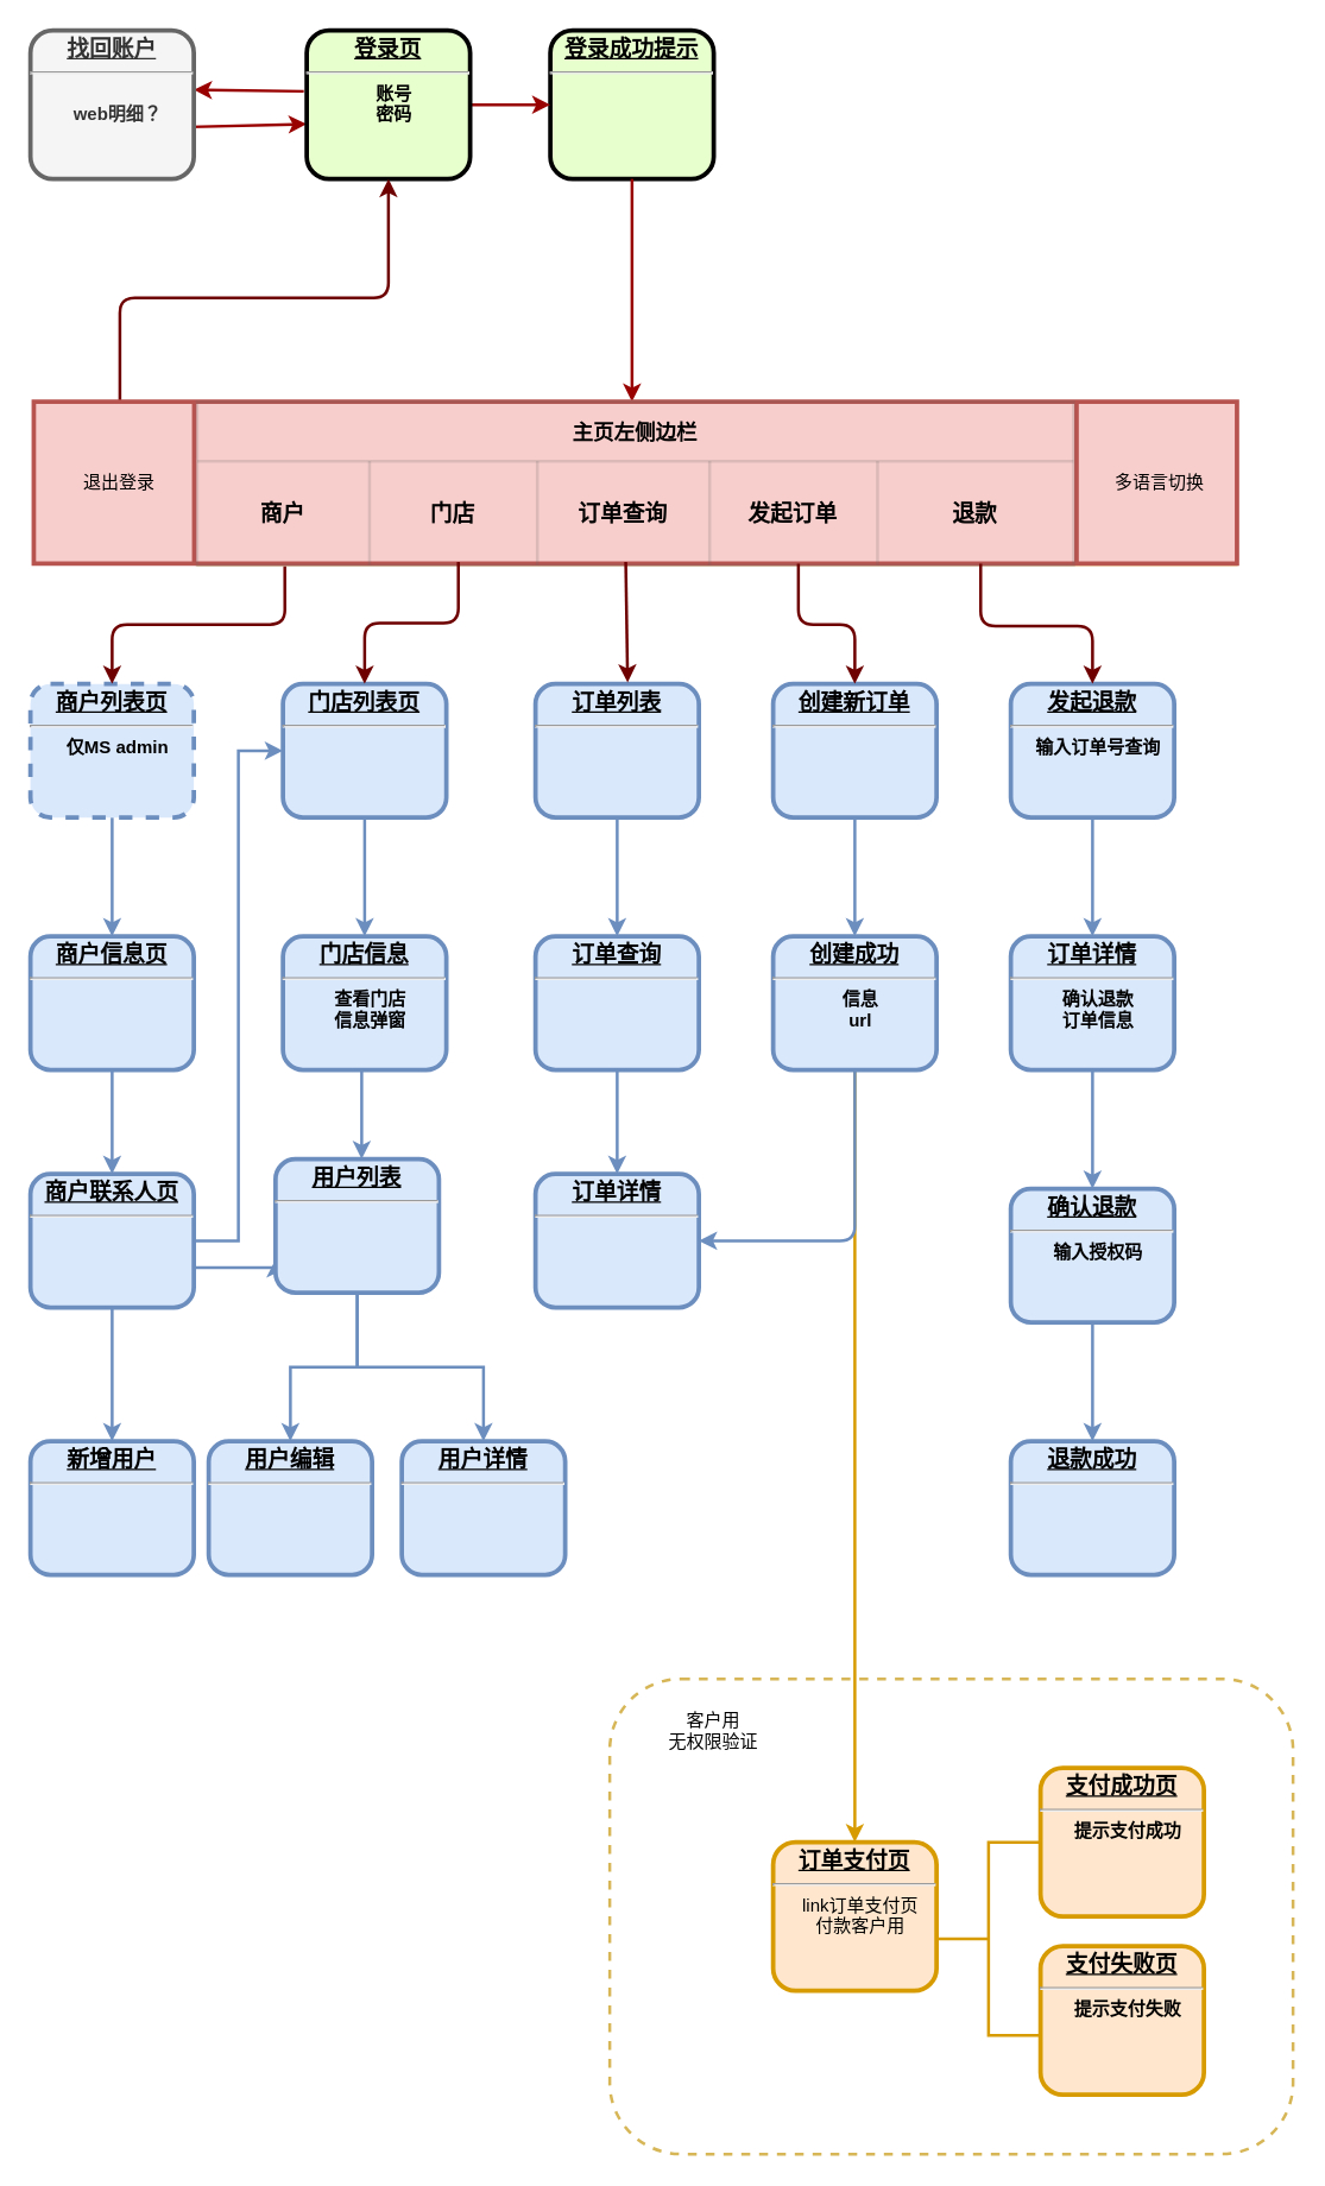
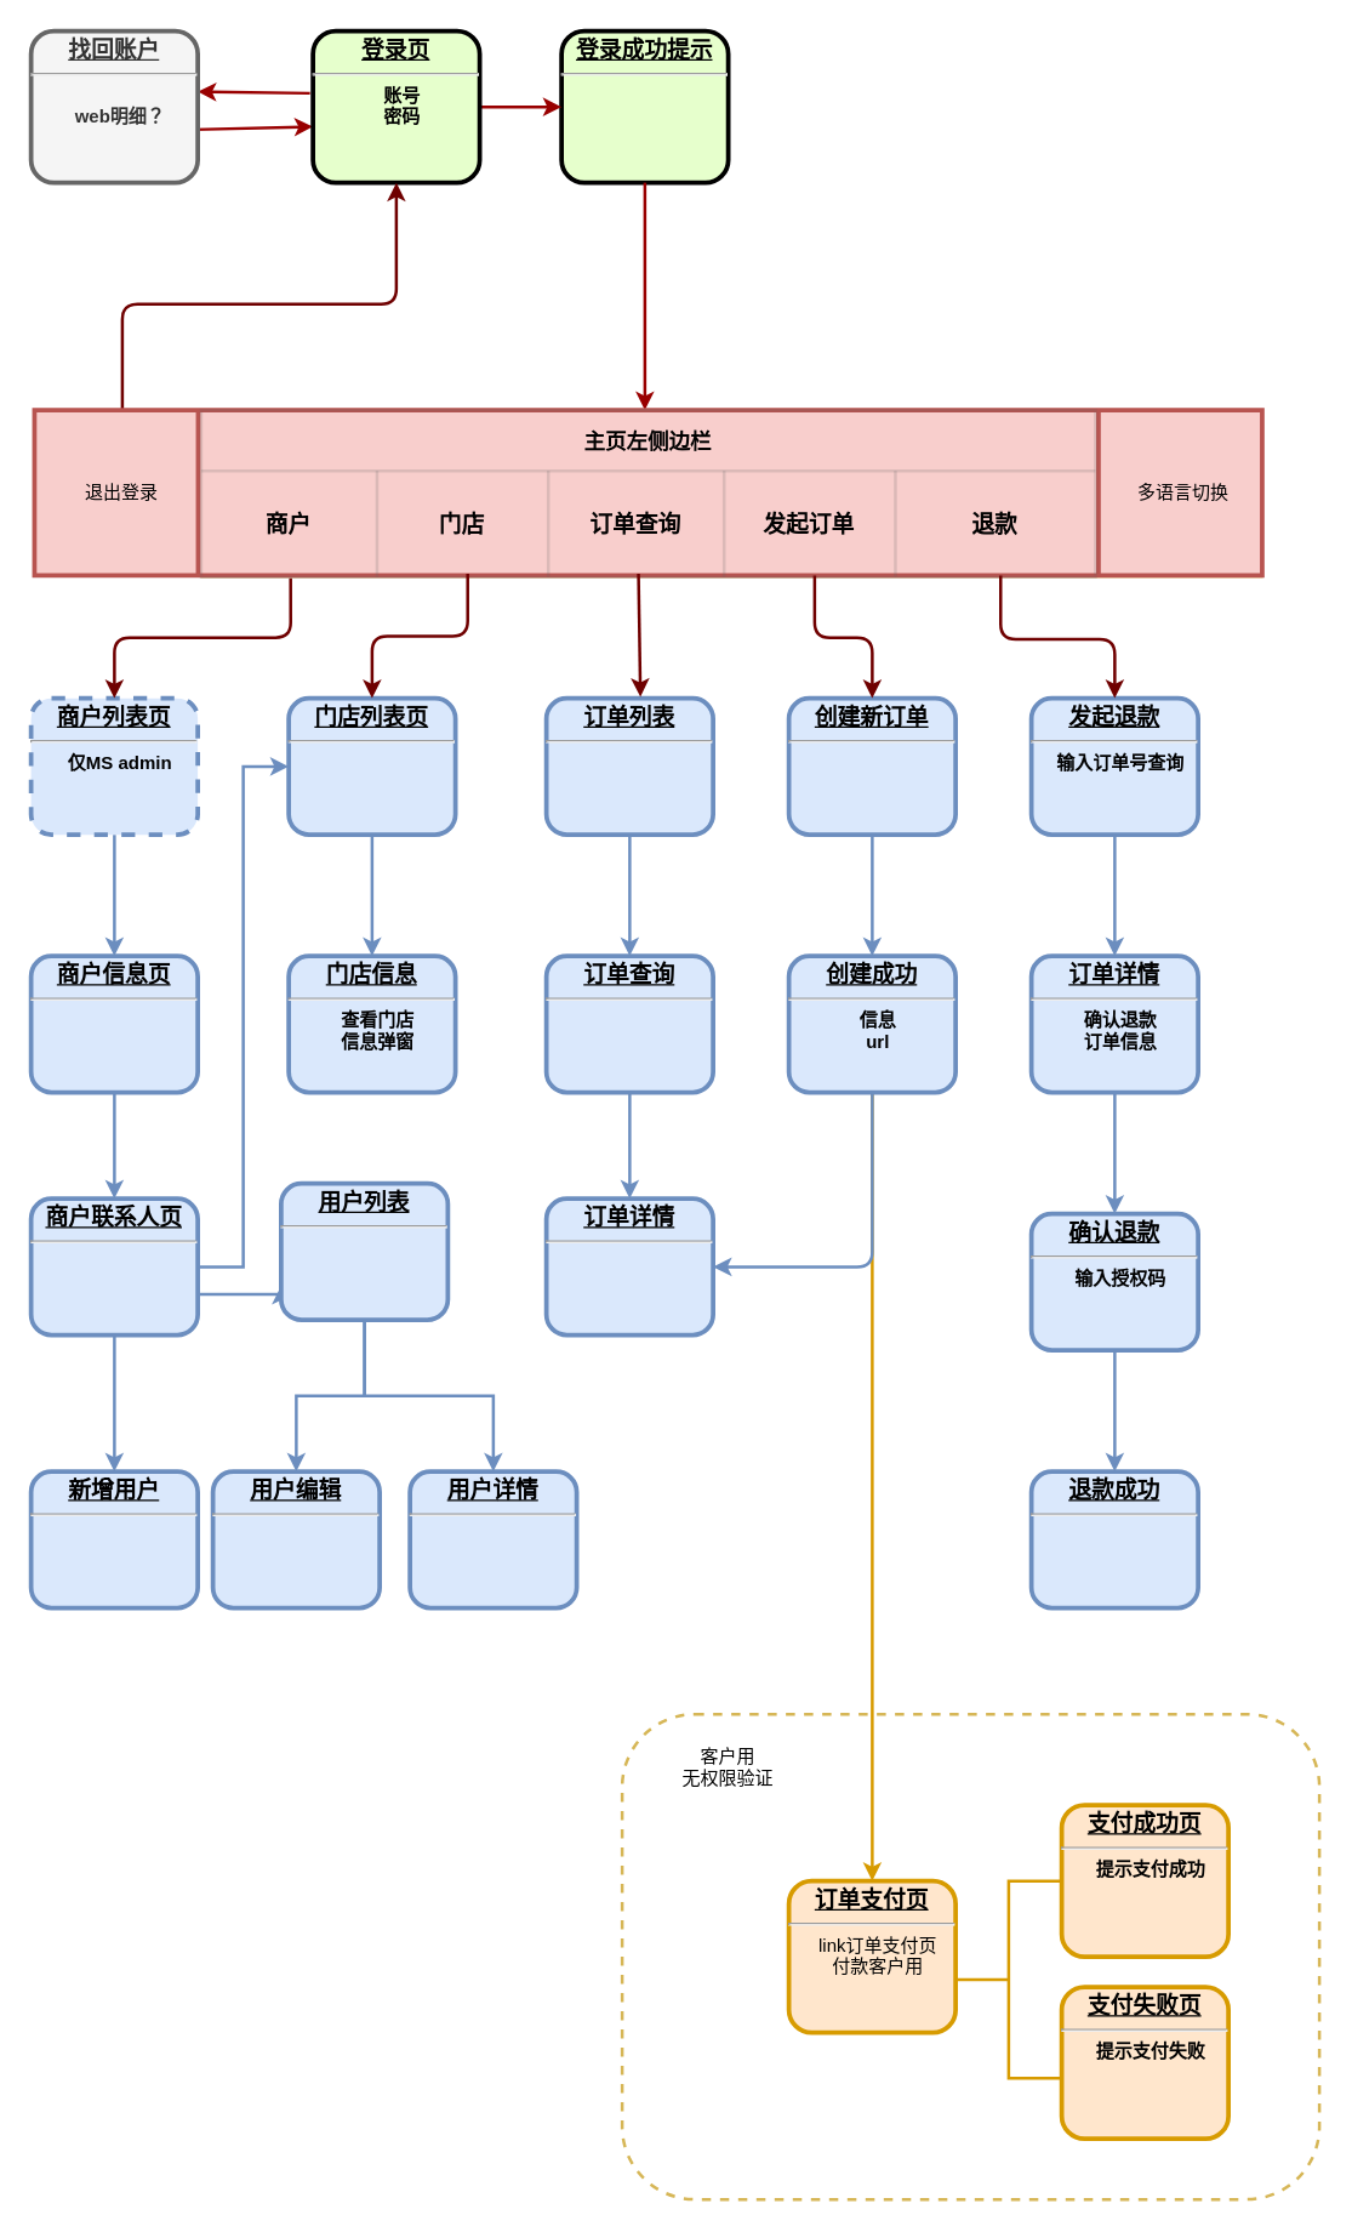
- <mxCell id="50" value="" style="edgeStyle=elbowEdgeStyle;rounded=0;orthogonalLoop=1;jettySize=auto;html=1;fillColor=#dae8fc;strokeColor=#6c8ebf;strokeWidth=2;" edge="1" parent="1" source="51" target="54"><mxGeometry relative="1" as="geometry" /></mxCell>
